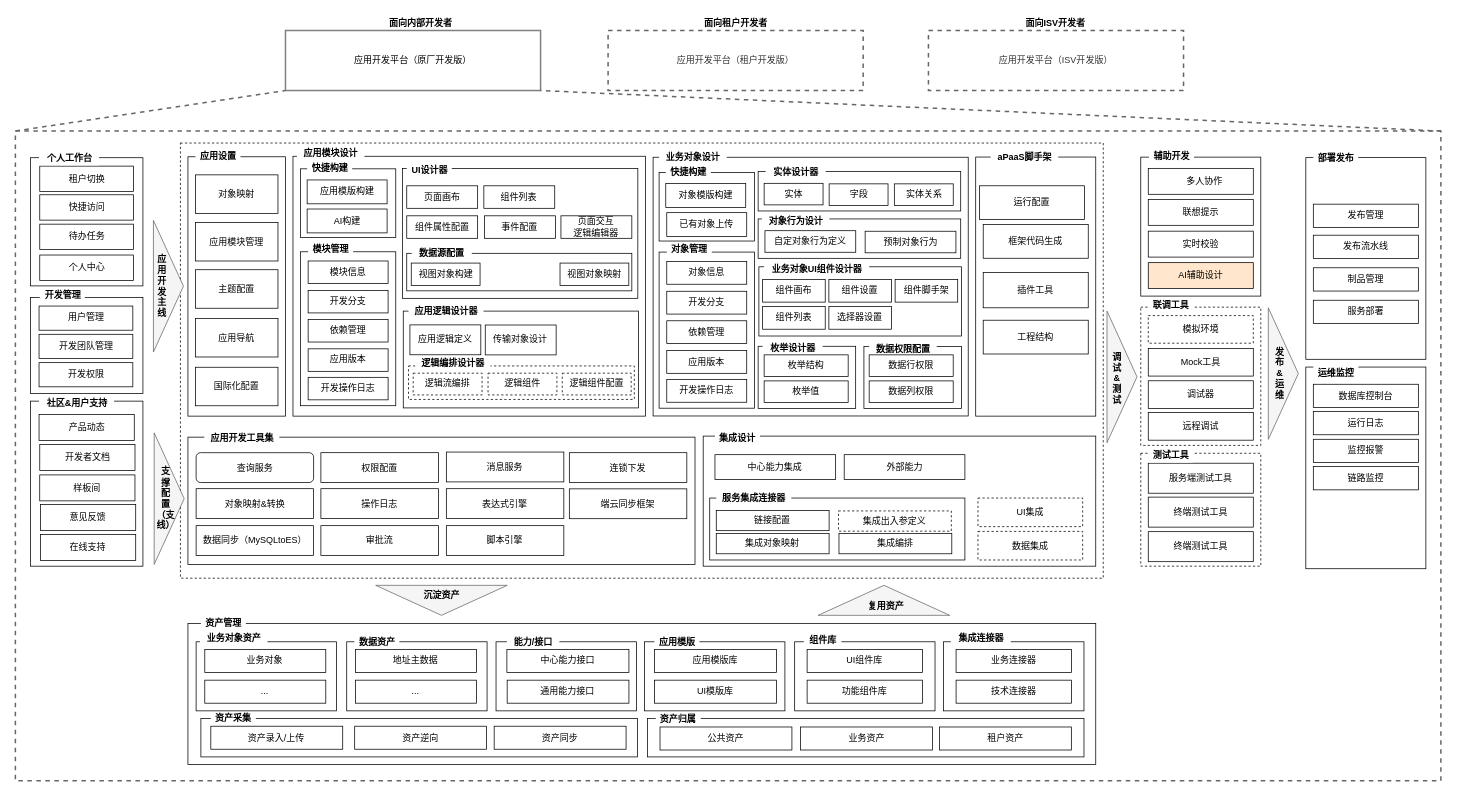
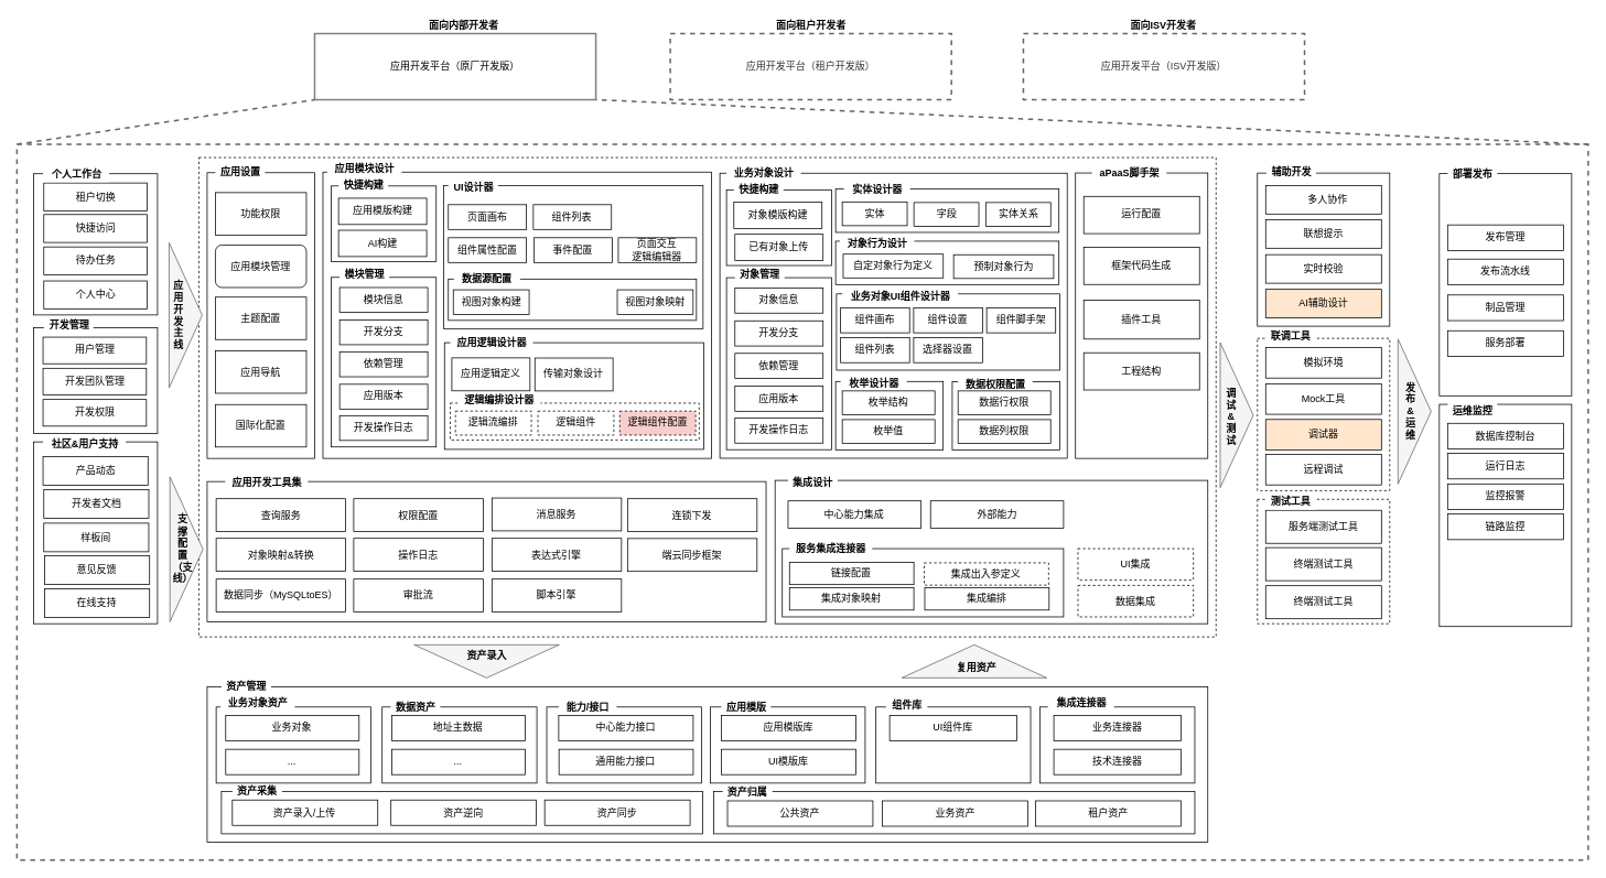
- <mxCell id="108" value="对象映射" style="rounded=0;whiteSpace=wrap;html=1;" vertex="1" parent="102"><mxGeometry x="10" y="24.095" width="110" height="51.328" as="geometry" /></mxCell>
+ <mxCell id="108" value="功能权限" style="rounded=0;whiteSpace=wrap;html=1;" vertex="1" parent="102"><mxGeometry x="10" y="24.095" width="110" height="51.328" as="geometry" /></mxCell>
- <mxCell id="37" value="运行配置" style="rounded=0;whiteSpace=wrap;html=1;" vertex="1" parent="1"><mxGeometry x="1305" y="246.98" width="140" height="45.027" as="geometry" /></mxCell>
+ <mxCell id="37" value="运行配置" style="rounded=0;whiteSpace=wrap;html=1;" vertex="1" parent="1"><mxGeometry x="1310" y="236.98" width="140" height="45.027" as="geometry" /></mxCell>
- <mxCell id="104" value="应用模块管理" style="rounded=0;whiteSpace=wrap;html=1;" vertex="1" parent="102"><mxGeometry x="10" y="87.576" width="110" height="51.328" as="geometry" /></mxCell>
+ <mxCell id="104" value="应用模块管理" style="whiteSpace=wrap;html=1;rounded=1;" vertex="1" parent="102"><mxGeometry x="10" y="87.576" width="110" height="51.328" as="geometry" /></mxCell>
- <mxCell id="178" value="模拟环境" style="rounded=0;whiteSpace=wrap;html=1;fillColor=#ffffff;dashed=1;" vertex="1" parent="177"><mxGeometry width="140" height="36.79" as="geometry" /></mxCell>
+ <mxCell id="178" value="模拟环境" style="rounded=0;whiteSpace=wrap;html=1;fillColor=#ffffff;" vertex="1" parent="177"><mxGeometry width="140" height="36.79" as="geometry" /></mxCell>
- <mxCell id="88" value="逻辑组件配置" style="rounded=0;whiteSpace=wrap;html=1;fillColor=#ffffff;dashed=1;" vertex="1" parent="85"><mxGeometry x="198.729" width="91.792" height="29.0" as="geometry" /></mxCell>
+ <mxCell id="88" value="逻辑组件配置" style="rounded=0;whiteSpace=wrap;html=1;fillColor=#f8cecc;dashed=1;" vertex="1" parent="85"><mxGeometry x="198.729" width="91.792" height="29.0" as="geometry" /></mxCell>
- <mxCell id="180" value="调试器" style="rounded=0;whiteSpace=wrap;html=1;fillColor=#ffffff;" vertex="1" parent="177"><mxGeometry y="86.879" width="140" height="36.79" as="geometry" /></mxCell>
+ <mxCell id="180" value="调试器" style="rounded=0;whiteSpace=wrap;html=1;fillColor=#ffe6cc;" vertex="1" parent="177"><mxGeometry y="86.879" width="140" height="36.79" as="geometry" /></mxCell>
- <mxCell id="208" value="查询服务" style="whiteSpace=wrap;html=1;fillColor=#ffffff;rounded=1;" vertex="1" parent="205"><mxGeometry x="0.001" y="0.839" width="156.599" height="39.776" as="geometry" /></mxCell>
+ <mxCell id="208" value="查询服务" style="rounded=0;whiteSpace=wrap;html=1;fillColor=#ffffff;" vertex="1" parent="205"><mxGeometry x="0.001" y="0.839" width="156.599" height="39.776" as="geometry" /></mxCell>
- <mxCell id="234" value="&lt;b&gt;沉淀资产&lt;/b&gt;" style="text;html=1;align=center;verticalAlign=middle;resizable=0;points=[];autosize=1;" vertex="1" parent="1"><mxGeometry x="557.93" y="783.3" width="60" height="20" as="geometry" /></mxCell>
+ <mxCell id="234" value="&lt;b&gt;资产录入&lt;/b&gt;" style="text;html=1;align=center;verticalAlign=middle;resizable=0;points=[];autosize=1;" vertex="1" parent="1"><mxGeometry x="557.93" y="783.3" width="60" height="20" as="geometry" /></mxCell>
- <mxCell id="64" value="功能组件库" style="rounded=0;whiteSpace=wrap;html=1;fillColor=#ffffff;" vertex="1" parent="55"><mxGeometry x="814.391" y="65.468" width="153.866" height="30.688" as="geometry" /></mxCell>
